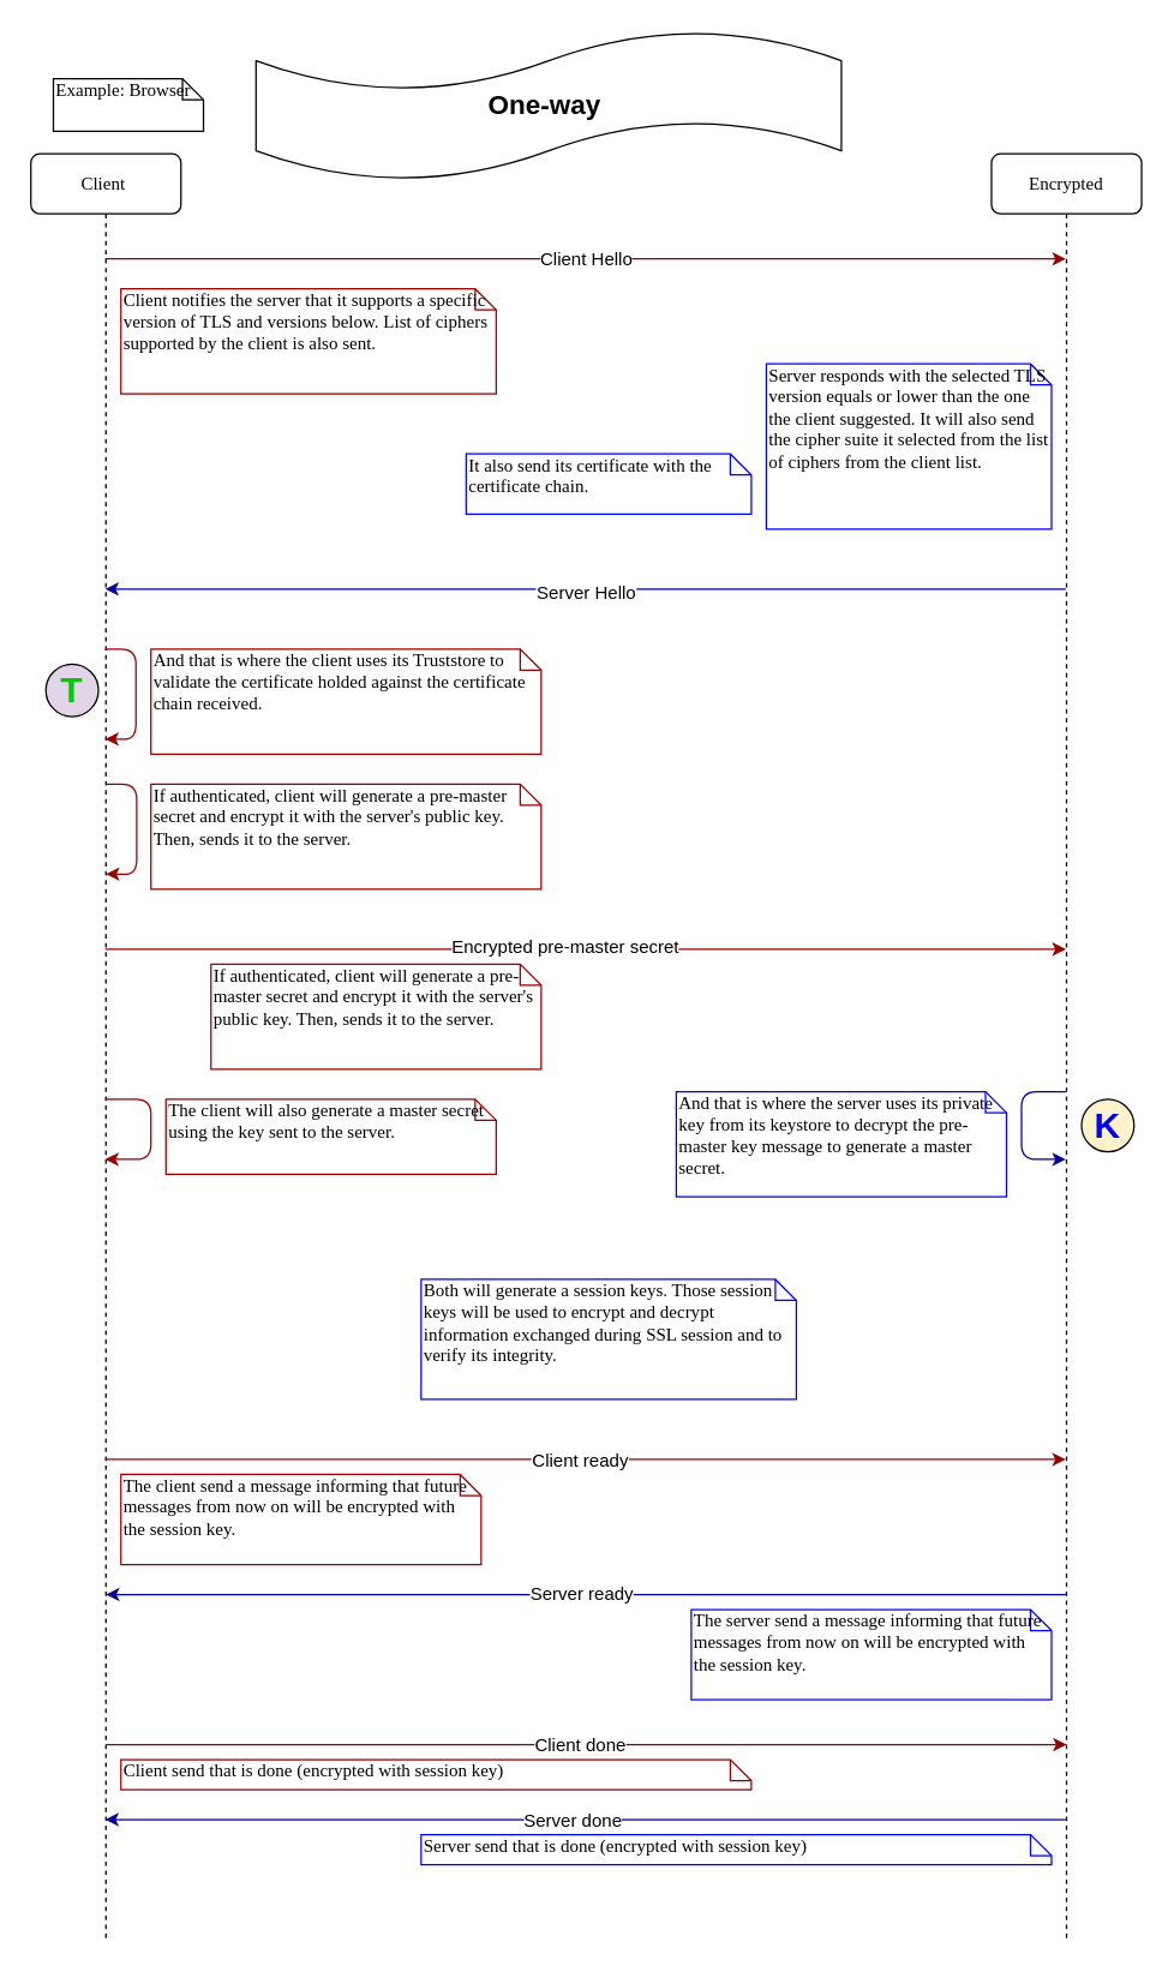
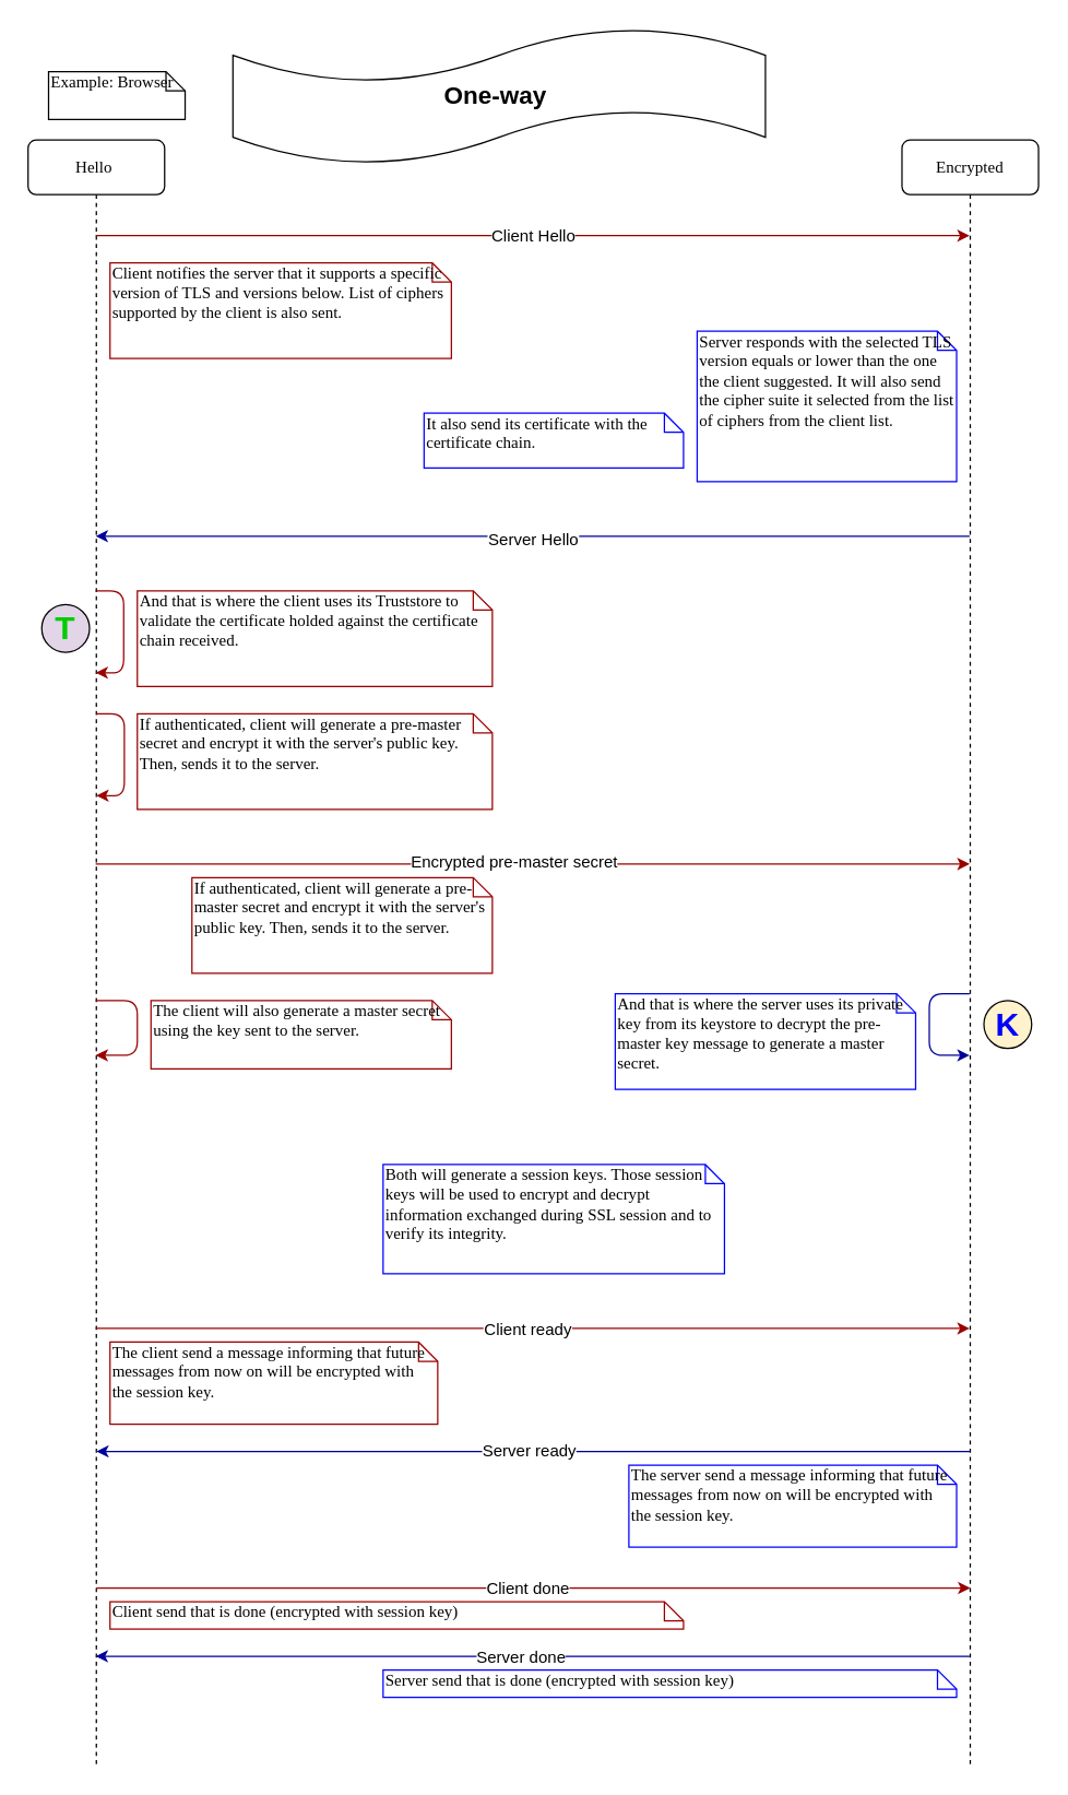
- <mxCell id="3" value="Client&amp;nbsp;" style="shape=umlLifeline;perimeter=lifelinePerimeter;whiteSpace=wrap;html=1;container=1;collapsible=0;recursiveResize=0;outlineConnect=0;rounded=1;shadow=0;comic=0;labelBackgroundColor=none;strokeWidth=1;fontFamily=Verdana;fontSize=12;align=center;" parent="1" vertex="1"><mxGeometry x="20" y="102" width="100" height="1190" as="geometry" /></mxCell>
+ <mxCell id="3" value="Hello&amp;nbsp;" style="shape=umlLifeline;perimeter=lifelinePerimeter;whiteSpace=wrap;html=1;container=1;collapsible=0;recursiveResize=0;outlineConnect=0;rounded=1;shadow=0;comic=0;labelBackgroundColor=none;strokeWidth=1;fontFamily=Verdana;fontSize=12;align=center;" parent="1" vertex="1"><mxGeometry x="20" y="102" width="100" height="1190" as="geometry" /></mxCell>
